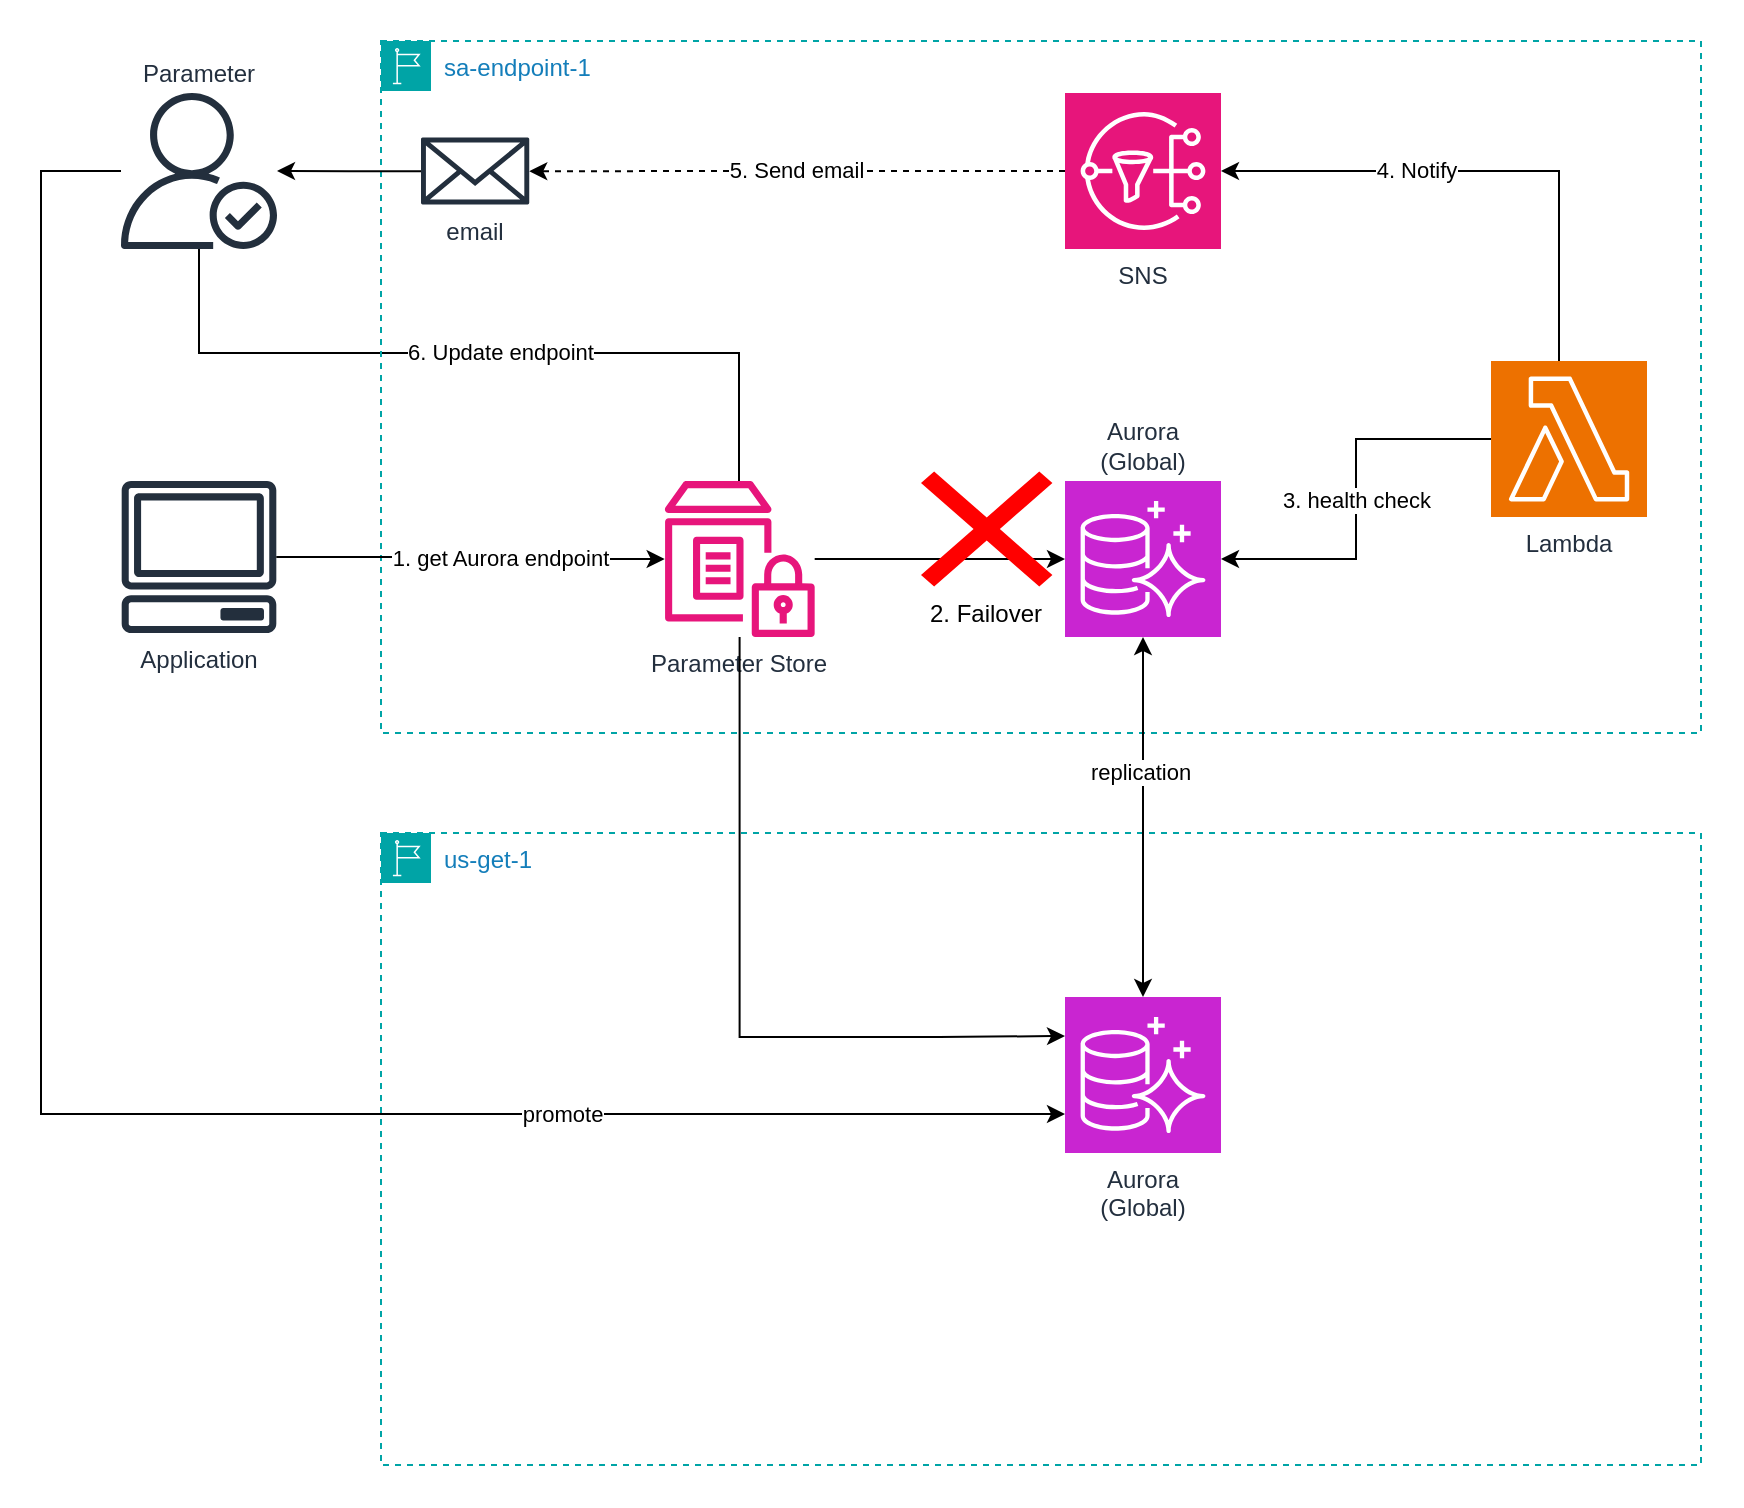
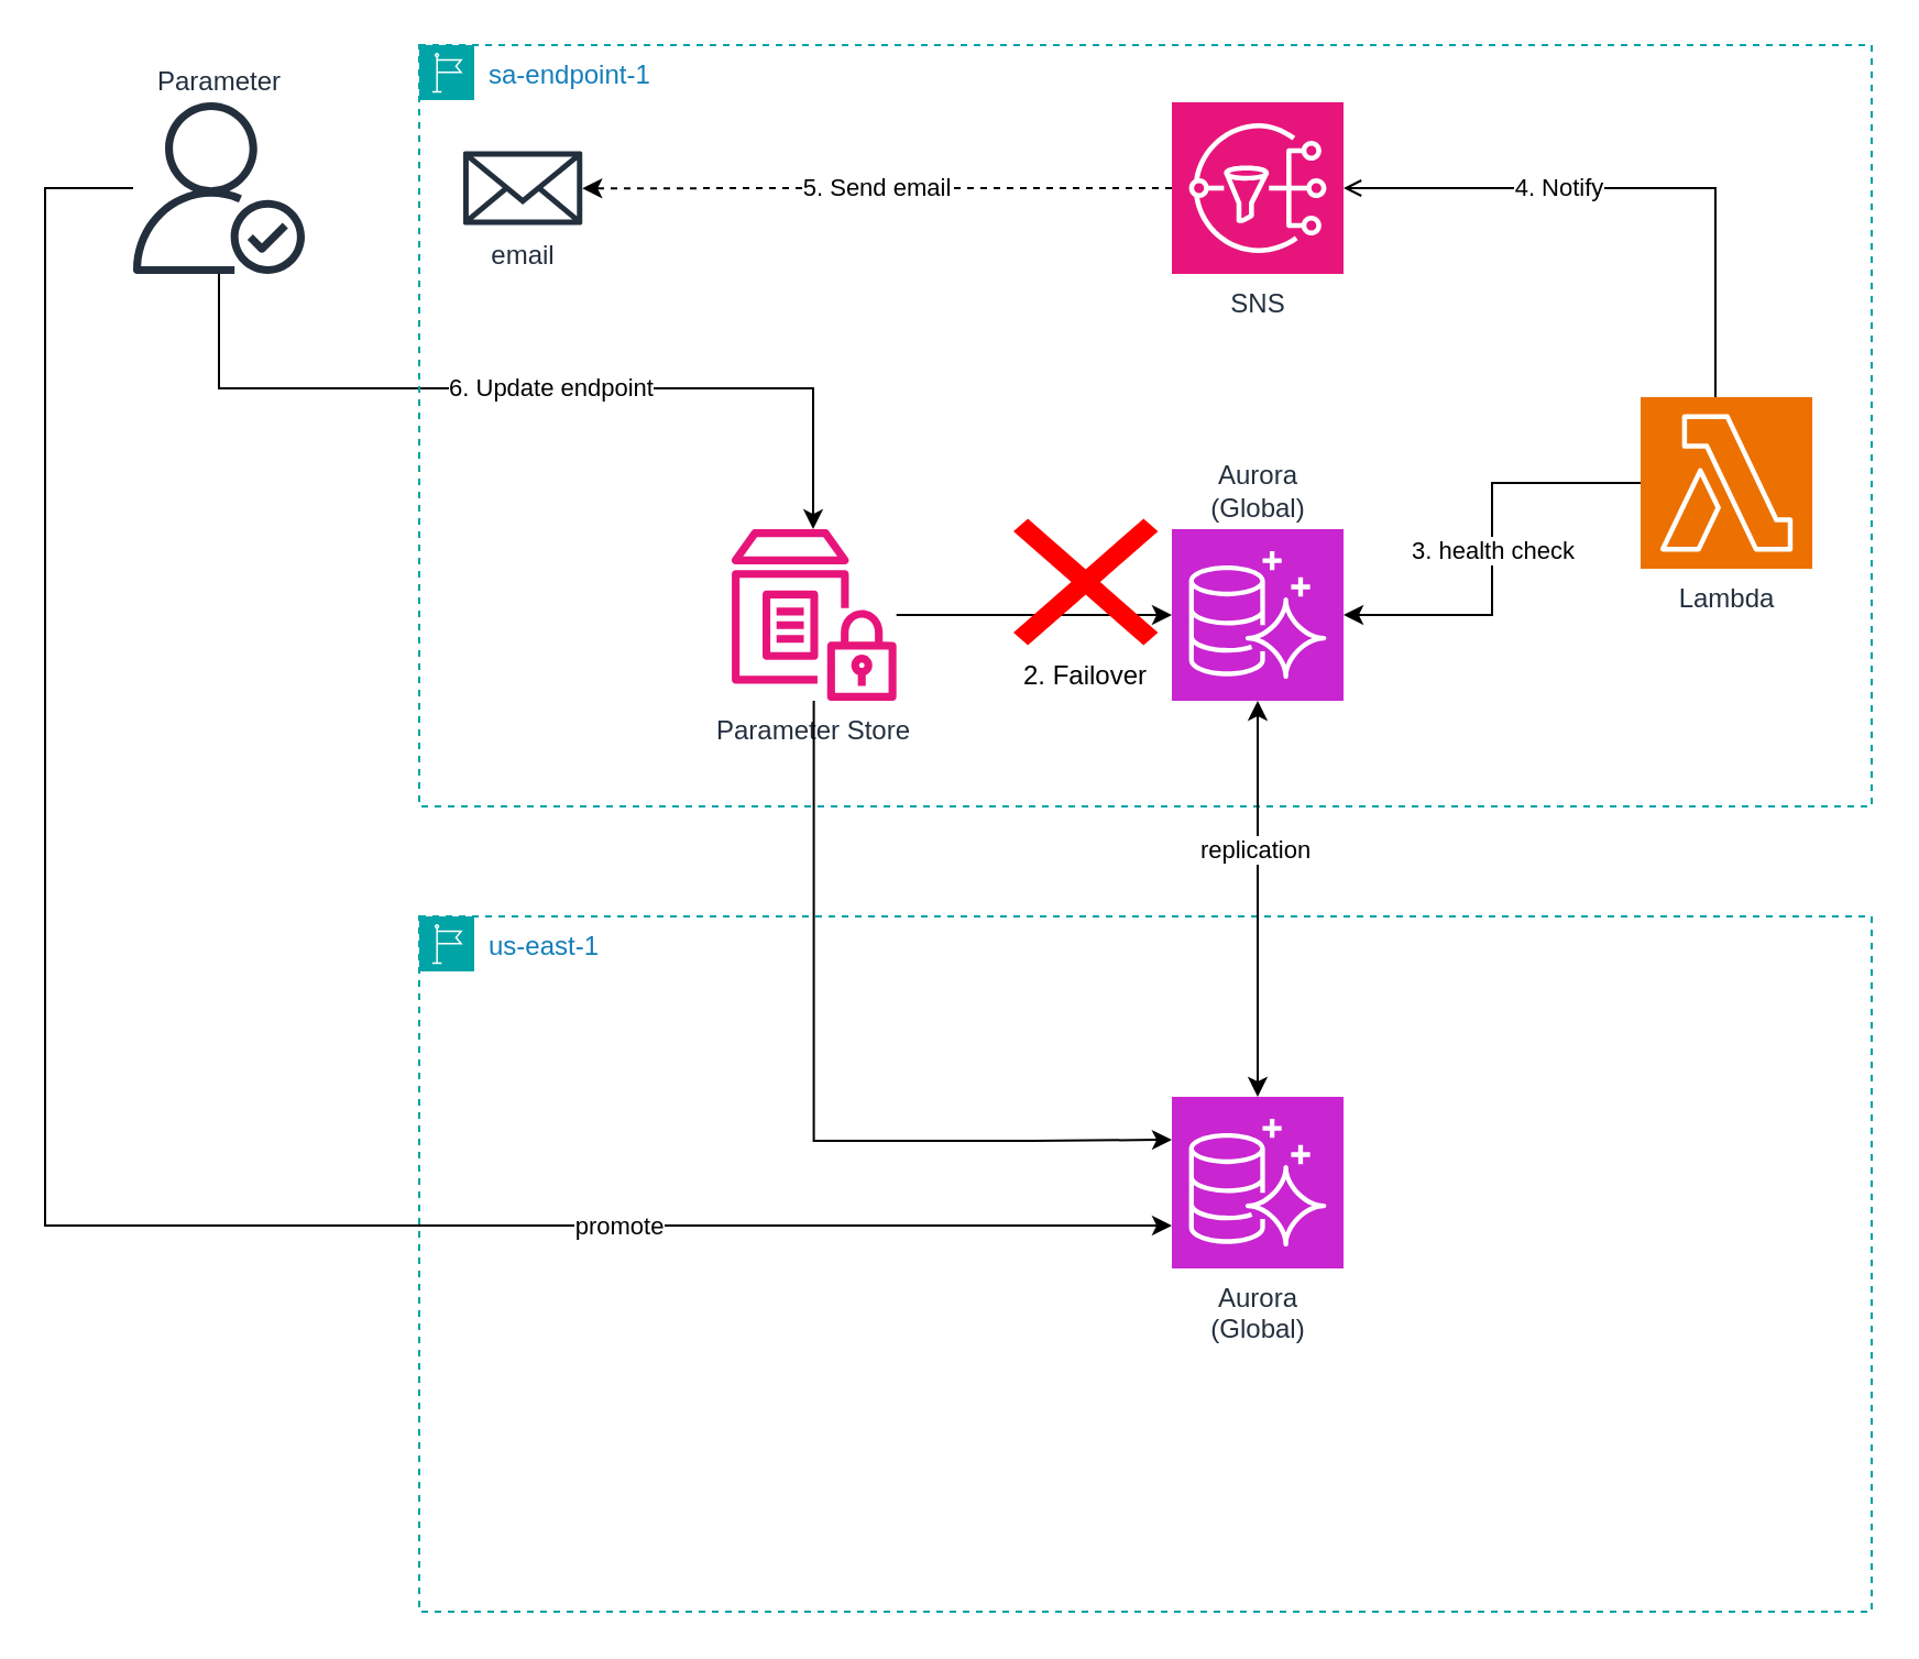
- <mxCell id="16" style="edgeStyle=orthogonalEdgeStyle;rounded=0;orthogonalLoop=1;jettySize=auto;html=1;" edge="1" parent="1" source="7" target="3"><mxGeometry relative="1" as="geometry" /></mxCell>
- <mxCell id="11" value="4. Notify" style="edgeStyle=orthogonalEdgeStyle;rounded=0;orthogonalLoop=1;jettySize=auto;html=1;entryX=1;entryY=0.5;entryDx=0;entryDy=0;entryPerimeter=0;" edge="1" parent="5" source="8" target="10"><mxGeometry x="0.259" relative="1" as="geometry"><Array as="points"><mxPoint x="589" y="65" /></Array><mxPoint as="offset" /></mxGeometry></mxCell>
+ <mxCell id="11" value="4. Notify" style="edgeStyle=orthogonalEdgeStyle;rounded=0;orthogonalLoop=1;jettySize=auto;html=1;entryX=1;entryY=0.5;entryDx=0;entryDy=0;entryPerimeter=0;endArrow=open;" edge="1" parent="5" source="8" target="10"><mxGeometry x="0.259" relative="1" as="geometry"><Array as="points"><mxPoint x="589" y="65" /></Array><mxPoint as="offset" /></mxGeometry></mxCell>
- <mxCell id="2" value="6. Update endpoint" style="edgeStyle=orthogonalEdgeStyle;rounded=0;orthogonalLoop=1;jettySize=auto;html=1;endArrow=none;" edge="1" parent="1" source="3" target="9"><mxGeometry x="0.052" relative="1" as="geometry"><Array as="points"><mxPoint x="99" y="176" /><mxPoint x="369" y="176" /></Array><mxPoint as="offset" /></mxGeometry></mxCell>
+ <mxCell id="2" value="6. Update endpoint" style="edgeStyle=orthogonalEdgeStyle;rounded=0;orthogonalLoop=1;jettySize=auto;html=1;" edge="1" parent="1" source="3" target="9"><mxGeometry x="0.052" relative="1" as="geometry"><Array as="points"><mxPoint x="99" y="176" /><mxPoint x="369" y="176" /></Array><mxPoint as="offset" /></mxGeometry></mxCell>
- <mxCell id="4" value="Application" style="sketch=0;outlineConnect=0;fontColor=#232F3E;gradientColor=none;fillColor=#232F3D;strokeColor=none;dashed=0;verticalLabelPosition=bottom;verticalAlign=top;align=center;html=1;fontSize=12;fontStyle=0;aspect=fixed;pointerEvents=1;shape=mxgraph.aws4.client;" vertex="1" parent="1"><mxGeometry x="60" y="240" width="78" height="76" as="geometry" /></mxCell>
- <mxCell id="17" value="1. get Aurora endpoint" style="edgeStyle=orthogonalEdgeStyle;rounded=0;orthogonalLoop=1;jettySize=auto;html=1;" edge="1" parent="1" source="4" target="9"><mxGeometry x="0.161" relative="1" as="geometry"><mxPoint x="158.005" y="278" as="sourcePoint" /><mxPoint as="offset" /></mxGeometry></mxCell>
- <mxCell id="18" value="us-get-1" style="points=[[0,0],[0.25,0],[0.5,0],[0.75,0],[1,0],[1,0.25],[1,0.5],[1,0.75],[1,1],[0.75,1],[0.5,1],[0.25,1],[0,1],[0,0.75],[0,0.5],[0,0.25]];outlineConnect=0;gradientColor=none;html=1;whiteSpace=wrap;fontSize=12;fontStyle=0;container=1;pointerEvents=0;collapsible=0;recursiveResize=0;shape=mxgraph.aws4.group;grIcon=mxgraph.aws4.group_region;strokeColor=#00A4A6;fillColor=none;verticalAlign=top;align=left;spacingLeft=30;fontColor=#147EBA;dashed=1;" vertex="1" parent="1"><mxGeometry x="190" y="416" width="660" height="316" as="geometry" /></mxCell>
+ <mxCell id="18" value="us-east-1" style="points=[[0,0],[0.25,0],[0.5,0],[0.75,0],[1,0],[1,0.25],[1,0.5],[1,0.75],[1,1],[0.75,1],[0.5,1],[0.25,1],[0,1],[0,0.75],[0,0.5],[0,0.25]];outlineConnect=0;gradientColor=none;html=1;whiteSpace=wrap;fontSize=12;fontStyle=0;container=1;pointerEvents=0;collapsible=0;recursiveResize=0;shape=mxgraph.aws4.group;grIcon=mxgraph.aws4.group_region;strokeColor=#00A4A6;fillColor=none;verticalAlign=top;align=left;spacingLeft=30;fontColor=#147EBA;dashed=1;" vertex="1" parent="1"><mxGeometry x="190" y="416" width="660" height="316" as="geometry" /></mxCell>
